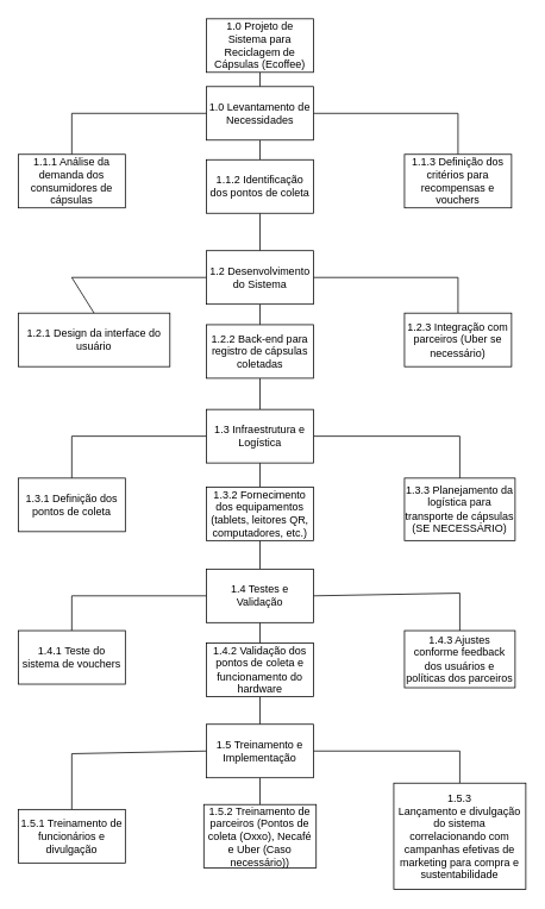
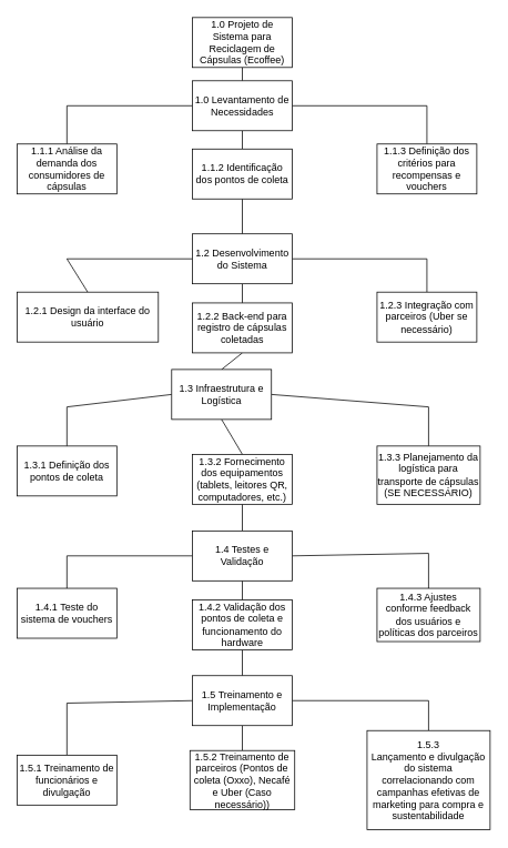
- <mxCell id="23" value="1.3 Infraestrutura e Logística" style="rounded=0;whiteSpace=wrap;html=1;" vertex="1" parent="1"><mxGeometry x="231" y="458" width="120" height="60" as="geometry" /></mxCell>
+ <mxCell id="23" value="1.3 Infraestrutura e Logística" style="rounded=0;whiteSpace=wrap;html=1;" vertex="1" parent="1"><mxGeometry x="206" y="443" width="120" height="60" as="geometry" /></mxCell>
